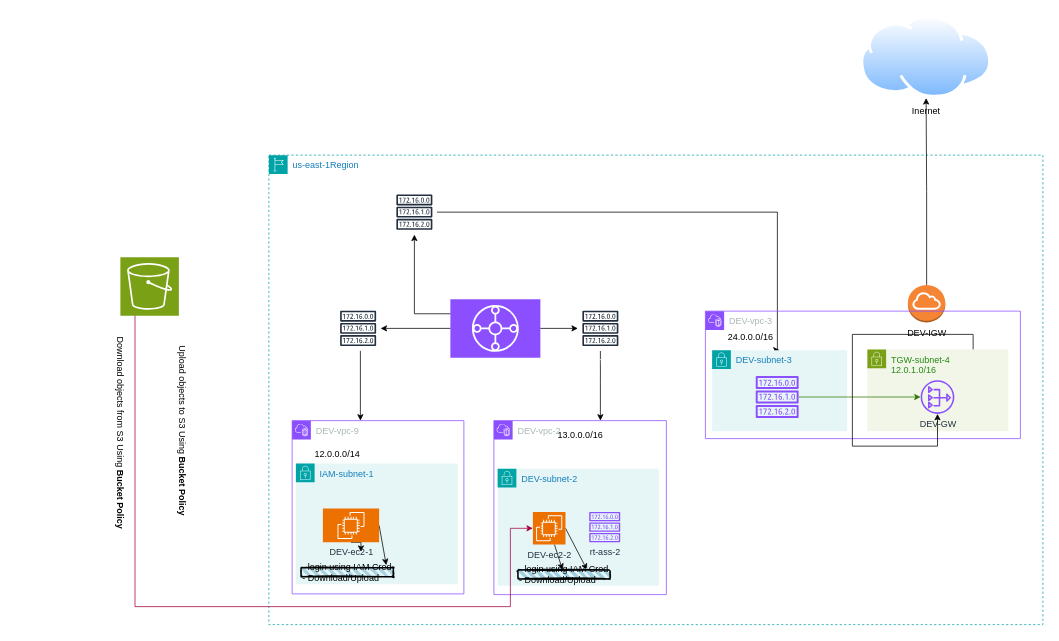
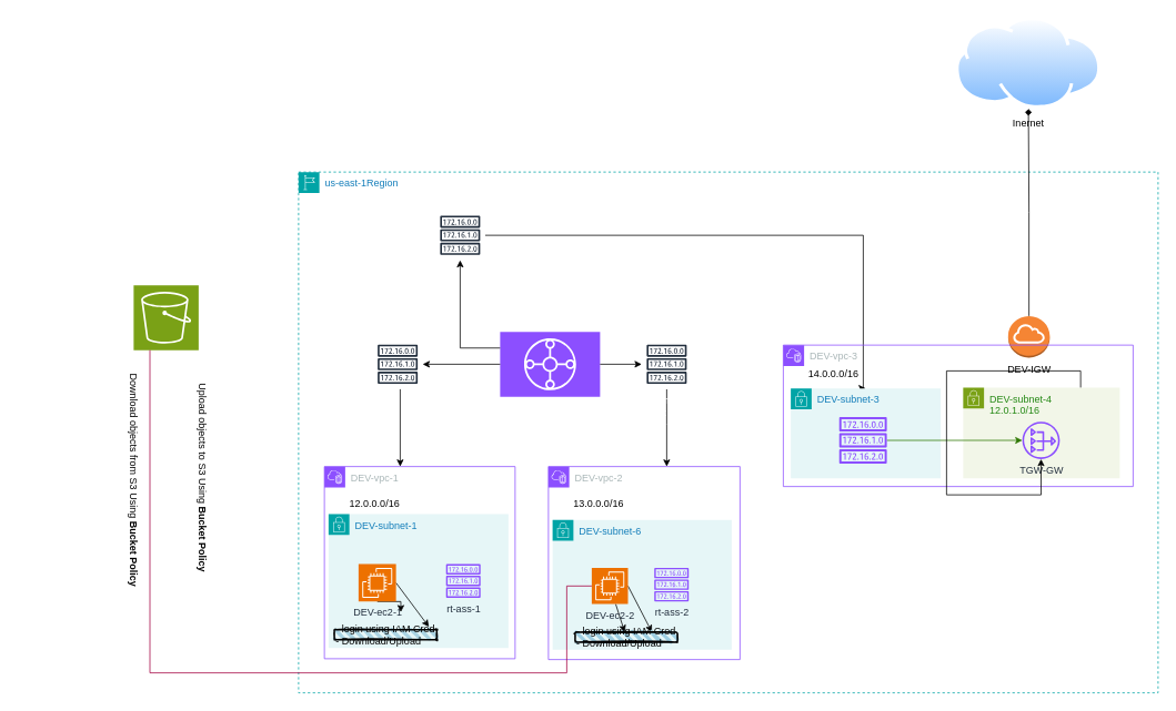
- <mxCell id="43" style="edgeStyle=orthogonalEdgeStyle;rounded=0;orthogonalLoop=1;jettySize=auto;html=1;entryX=0.5;entryY=1;entryDx=0;entryDy=0;" parent="1" source="13" target="42" edge="1"><mxGeometry relative="1" as="geometry" /></mxCell>
+ <mxCell id="43" style="edgeStyle=orthogonalEdgeStyle;rounded=0;orthogonalLoop=1;jettySize=auto;html=1;entryX=0.5;entryY=1;entryDx=0;entryDy=0;endArrow=diamond;" parent="1" source="13" target="42" edge="1"><mxGeometry relative="1" as="geometry" /></mxCell>
- <mxCell id="26" value="24.0.0.0/16" style="text;html=1;align=center;verticalAlign=middle;resizable=0;points=[];autosize=1;strokeColor=none;fillColor=none;" parent="24" vertex="1"><mxGeometry x="20" y="20" width="80" height="30" as="geometry" /></mxCell>
+ <mxCell id="26" value="14.0.0.0/16" style="text;html=1;align=center;verticalAlign=middle;resizable=0;points=[];autosize=1;strokeColor=none;fillColor=none;" parent="24" vertex="1"><mxGeometry x="20" y="20" width="80" height="30" as="geometry" /></mxCell>
- <mxCell id="25" value="TGW-subnet-4&lt;br&gt;12.0.1.0/16" style="points=[[0,0],[0.25,0],[0.5,0],[0.75,0],[1,0],[1,0.25],[1,0.5],[1,0.75],[1,1],[0.75,1],[0.5,1],[0.25,1],[0,1],[0,0.75],[0,0.5],[0,0.25]];outlineConnect=0;gradientColor=none;html=1;whiteSpace=wrap;fontSize=12;fontStyle=0;container=1;pointerEvents=0;collapsible=0;recursiveResize=0;shape=mxgraph.aws4.group;grIcon=mxgraph.aws4.group_security_group;grStroke=0;strokeColor=#7AA116;fillColor=#F2F6E8;verticalAlign=top;align=left;spacingLeft=30;fontColor=#248814;dashed=0;" parent="24" vertex="1"><mxGeometry x="216" y="51" width="188" height="109" as="geometry" /></mxCell>
+ <mxCell id="25" value="DEV-subnet-4&lt;br&gt;12.0.1.0/16" style="points=[[0,0],[0.25,0],[0.5,0],[0.75,0],[1,0],[1,0.25],[1,0.5],[1,0.75],[1,1],[0.75,1],[0.5,1],[0.25,1],[0,1],[0,0.75],[0,0.5],[0,0.25]];outlineConnect=0;gradientColor=none;html=1;whiteSpace=wrap;fontSize=12;fontStyle=0;container=1;pointerEvents=0;collapsible=0;recursiveResize=0;shape=mxgraph.aws4.group;grIcon=mxgraph.aws4.group_security_group;grStroke=0;strokeColor=#7AA116;fillColor=#F2F6E8;verticalAlign=top;align=left;spacingLeft=30;fontColor=#248814;dashed=0;" parent="24" vertex="1"><mxGeometry x="216" y="51" width="188" height="109" as="geometry" /></mxCell>
- <mxCell id="28" value="DEV-GW" style="sketch=0;outlineConnect=0;fontColor=#232F3E;gradientColor=none;fillColor=#8C4FFF;strokeColor=none;dashed=0;verticalLabelPosition=bottom;verticalAlign=top;align=center;html=1;fontSize=12;fontStyle=0;aspect=fixed;pointerEvents=1;shape=mxgraph.aws4.nat_gateway;" parent="27" vertex="1"><mxGeometry x="278" y="40" width="45" height="45" as="geometry" /></mxCell>
+ <mxCell id="28" value="TGW-GW" style="sketch=0;outlineConnect=0;fontColor=#232F3E;gradientColor=none;fillColor=#8C4FFF;strokeColor=none;dashed=0;verticalLabelPosition=bottom;verticalAlign=top;align=center;html=1;fontSize=12;fontStyle=0;aspect=fixed;pointerEvents=1;shape=mxgraph.aws4.nat_gateway;" parent="27" vertex="1"><mxGeometry x="278" y="40" width="45" height="45" as="geometry" /></mxCell>
- <mxCell id="14" value="DEV-vpc-9" style="points=[[0,0],[0.25,0],[0.5,0],[0.75,0],[1,0],[1,0.25],[1,0.5],[1,0.75],[1,1],[0.75,1],[0.5,1],[0.25,1],[0,1],[0,0.75],[0,0.5],[0,0.25]];outlineConnect=0;gradientColor=none;html=1;whiteSpace=wrap;fontSize=12;fontStyle=0;container=1;pointerEvents=0;collapsible=0;recursiveResize=0;shape=mxgraph.aws4.group;grIcon=mxgraph.aws4.group_vpc2;strokeColor=#8C4FFF;fillColor=none;verticalAlign=top;align=left;spacingLeft=30;fontColor=#AAB7B8;dashed=0;" parent="2" vertex="1"><mxGeometry x="31" y="354" width="229" height="231" as="geometry" /></mxCell>
+ <mxCell id="14" value="DEV-vpc-1" style="points=[[0,0],[0.25,0],[0.5,0],[0.75,0],[1,0],[1,0.25],[1,0.5],[1,0.75],[1,1],[0.75,1],[0.5,1],[0.25,1],[0,1],[0,0.75],[0,0.5],[0,0.25]];outlineConnect=0;gradientColor=none;html=1;whiteSpace=wrap;fontSize=12;fontStyle=0;container=1;pointerEvents=0;collapsible=0;recursiveResize=0;shape=mxgraph.aws4.group;grIcon=mxgraph.aws4.group_vpc2;strokeColor=#8C4FFF;fillColor=none;verticalAlign=top;align=left;spacingLeft=30;fontColor=#AAB7B8;dashed=0;" parent="2" vertex="1"><mxGeometry x="31" y="354" width="229" height="231" as="geometry" /></mxCell>
- <mxCell id="4" value="13.0.0.0/16" style="text;html=1;align=center;verticalAlign=middle;resizable=0;points=[];autosize=1;strokeColor=none;fillColor=none;" parent="3" vertex="1"><mxGeometry x="75" y="5" width="80" height="30" as="geometry" /></mxCell>
+ <mxCell id="4" value="13.0.0.0/16" style="text;html=1;align=center;verticalAlign=middle;resizable=0;points=[];autosize=1;strokeColor=none;fillColor=none;" parent="3" vertex="1"><mxGeometry x="20" y="30" width="80" height="30" as="geometry" /></mxCell>
- <mxCell id="15" value="12.0.0.0/14" style="text;html=1;align=center;verticalAlign=middle;resizable=0;points=[];autosize=1;strokeColor=none;fillColor=none;" parent="14" vertex="1"><mxGeometry x="20" y="30" width="80" height="30" as="geometry" /></mxCell>
+ <mxCell id="15" value="12.0.0.0/16" style="text;html=1;align=center;verticalAlign=middle;resizable=0;points=[];autosize=1;strokeColor=none;fillColor=none;" parent="14" vertex="1"><mxGeometry x="20" y="30" width="80" height="30" as="geometry" /></mxCell>
- <mxCell id="32" value="IAM-subnet-1" style="points=[[0,0],[0.25,0],[0.5,0],[0.75,0],[1,0],[1,0.25],[1,0.5],[1,0.75],[1,1],[0.75,1],[0.5,1],[0.25,1],[0,1],[0,0.75],[0,0.5],[0,0.25]];outlineConnect=0;gradientColor=none;html=1;whiteSpace=wrap;fontSize=12;fontStyle=0;container=1;pointerEvents=0;collapsible=0;recursiveResize=0;shape=mxgraph.aws4.group;grIcon=mxgraph.aws4.group_security_group;grStroke=0;strokeColor=#00A4A6;fillColor=#E6F6F7;verticalAlign=top;align=left;spacingLeft=30;fontColor=#147EBA;dashed=0;" parent="2" vertex="1"><mxGeometry x="36" y="411" width="216" height="161" as="geometry" /></mxCell>
+ <mxCell id="32" value="DEV-subnet-1" style="points=[[0,0],[0.25,0],[0.5,0],[0.75,0],[1,0],[1,0.25],[1,0.5],[1,0.75],[1,1],[0.75,1],[0.5,1],[0.25,1],[0,1],[0,0.75],[0,0.5],[0,0.25]];outlineConnect=0;gradientColor=none;html=1;whiteSpace=wrap;fontSize=12;fontStyle=0;container=1;pointerEvents=0;collapsible=0;recursiveResize=0;shape=mxgraph.aws4.group;grIcon=mxgraph.aws4.group_security_group;grStroke=0;strokeColor=#00A4A6;fillColor=#E6F6F7;verticalAlign=top;align=left;spacingLeft=30;fontColor=#147EBA;dashed=0;" parent="2" vertex="1"><mxGeometry x="36" y="411" width="216" height="161" as="geometry" /></mxCell>
- <mxCell id="5" value="DEV-subnet-2" style="points=[[0,0],[0.25,0],[0.5,0],[0.75,0],[1,0],[1,0.25],[1,0.5],[1,0.75],[1,1],[0.75,1],[0.5,1],[0.25,1],[0,1],[0,0.75],[0,0.5],[0,0.25]];outlineConnect=0;gradientColor=none;html=1;whiteSpace=wrap;fontSize=12;fontStyle=0;container=1;pointerEvents=0;collapsible=0;recursiveResize=0;shape=mxgraph.aws4.group;grIcon=mxgraph.aws4.group_security_group;grStroke=0;strokeColor=#00A4A6;fillColor=#E6F6F7;verticalAlign=top;align=left;spacingLeft=30;fontColor=#147EBA;dashed=0;" parent="3" vertex="1"><mxGeometry x="5" y="64" width="215" height="156" as="geometry" /></mxCell>
+ <mxCell id="5" value="DEV-subnet-6" style="points=[[0,0],[0.25,0],[0.5,0],[0.75,0],[1,0],[1,0.25],[1,0.5],[1,0.75],[1,1],[0.75,1],[0.5,1],[0.25,1],[0,1],[0,0.75],[0,0.5],[0,0.25]];outlineConnect=0;gradientColor=none;html=1;whiteSpace=wrap;fontSize=12;fontStyle=0;container=1;pointerEvents=0;collapsible=0;recursiveResize=0;shape=mxgraph.aws4.group;grIcon=mxgraph.aws4.group_security_group;grStroke=0;strokeColor=#00A4A6;fillColor=#E6F6F7;verticalAlign=top;align=left;spacingLeft=30;fontColor=#147EBA;dashed=0;" parent="3" vertex="1"><mxGeometry x="5" y="64" width="215" height="156" as="geometry" /></mxCell>
+ <mxCell id="36" value="rt-ass-1" style="sketch=0;outlineConnect=0;fontColor=#232F3E;gradientColor=none;fillColor=#8C4FFF;strokeColor=none;dashed=0;verticalLabelPosition=bottom;verticalAlign=top;align=center;html=1;fontSize=12;fontStyle=0;aspect=fixed;pointerEvents=1;shape=mxgraph.aws4.route_table;" parent="32" vertex="1"><mxGeometry x="141" y="60.25" width="41.57" height="40.5" as="geometry" /></mxCell>
- <mxCell id="35" value="DEV-ec2-1" style="sketch=0;points=[[0,0,0],[0.25,0,0],[0.5,0,0],[0.75,0,0],[1,0,0],[0,1,0],[0.25,1,0],[0.5,1,0],[0.75,1,0],[1,1,0],[0,0.25,0],[0,0.5,0],[0,0.75,0],[1,0.25,0],[1,0.5,0],[1,0.75,0]];outlineConnect=0;fontColor=#232F3E;fillColor=#ED7100;strokeColor=#ffffff;dashed=0;verticalLabelPosition=bottom;verticalAlign=top;align=center;html=1;fontSize=12;fontStyle=0;aspect=fixed;shape=mxgraph.aws4.resourceIcon;resIcon=mxgraph.aws4.ec2;" parent="32" vertex="1"><mxGeometry x="36" y="60.25" width="75" height="45" as="geometry" /></mxCell>
+ <mxCell id="35" value="DEV-ec2-1" style="sketch=0;points=[[0,0,0],[0.25,0,0],[0.5,0,0],[0.75,0,0],[1,0,0],[0,1,0],[0.25,1,0],[0.5,1,0],[0.75,1,0],[1,1,0],[0,0.25,0],[0,0.5,0],[0,0.75,0],[1,0.25,0],[1,0.5,0],[1,0.75,0]];outlineConnect=0;fontColor=#232F3E;fillColor=#ED7100;strokeColor=#ffffff;dashed=0;verticalLabelPosition=bottom;verticalAlign=top;align=center;html=1;fontSize=12;fontStyle=0;aspect=fixed;shape=mxgraph.aws4.resourceIcon;resIcon=mxgraph.aws4.ec2;" parent="32" vertex="1"><mxGeometry x="36" y="60.25" width="45" height="45" as="geometry" /></mxCell>
- <mxCell id="39" style="edgeStyle=orthogonalEdgeStyle;rounded=0;orthogonalLoop=1;jettySize=auto;html=1;exitX=0.25;exitY=1;exitDx=0;exitDy=0;exitPerimeter=0;fillColor=#d80073;strokeColor=#A50040;" parent="2" source="38" target="8" edge="1"><mxGeometry relative="1" as="geometry"><Array as="points"><mxPoint x="-178" y="602" /><mxPoint x="322" y="602" /></Array></mxGeometry></mxCell>
+ <mxCell id="39" style="edgeStyle=orthogonalEdgeStyle;rounded=0;orthogonalLoop=1;jettySize=auto;html=1;exitX=0.25;exitY=1;exitDx=0;exitDy=0;exitPerimeter=0;fillColor=#d80073;strokeColor=#A50040;endArrow=none;" parent="2" source="38" target="8" edge="1"><mxGeometry relative="1" as="geometry"><Array as="points"><mxPoint x="-178" y="602" /><mxPoint x="322" y="602" /></Array></mxGeometry></mxCell>
